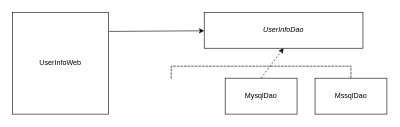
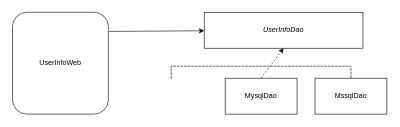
- <mxCell id="2" value="UserInfoWeb" style="rounded=0;whiteSpace=wrap;html=1;" vertex="1" parent="1"><mxGeometry x="20" y="20" width="160" height="170" as="geometry" /></mxCell>
+ <mxCell id="2" value="UserInfoWeb" style="whiteSpace=wrap;html=1;rounded=1;" vertex="1" parent="1"><mxGeometry x="20" y="20" width="160" height="170" as="geometry" /></mxCell>
